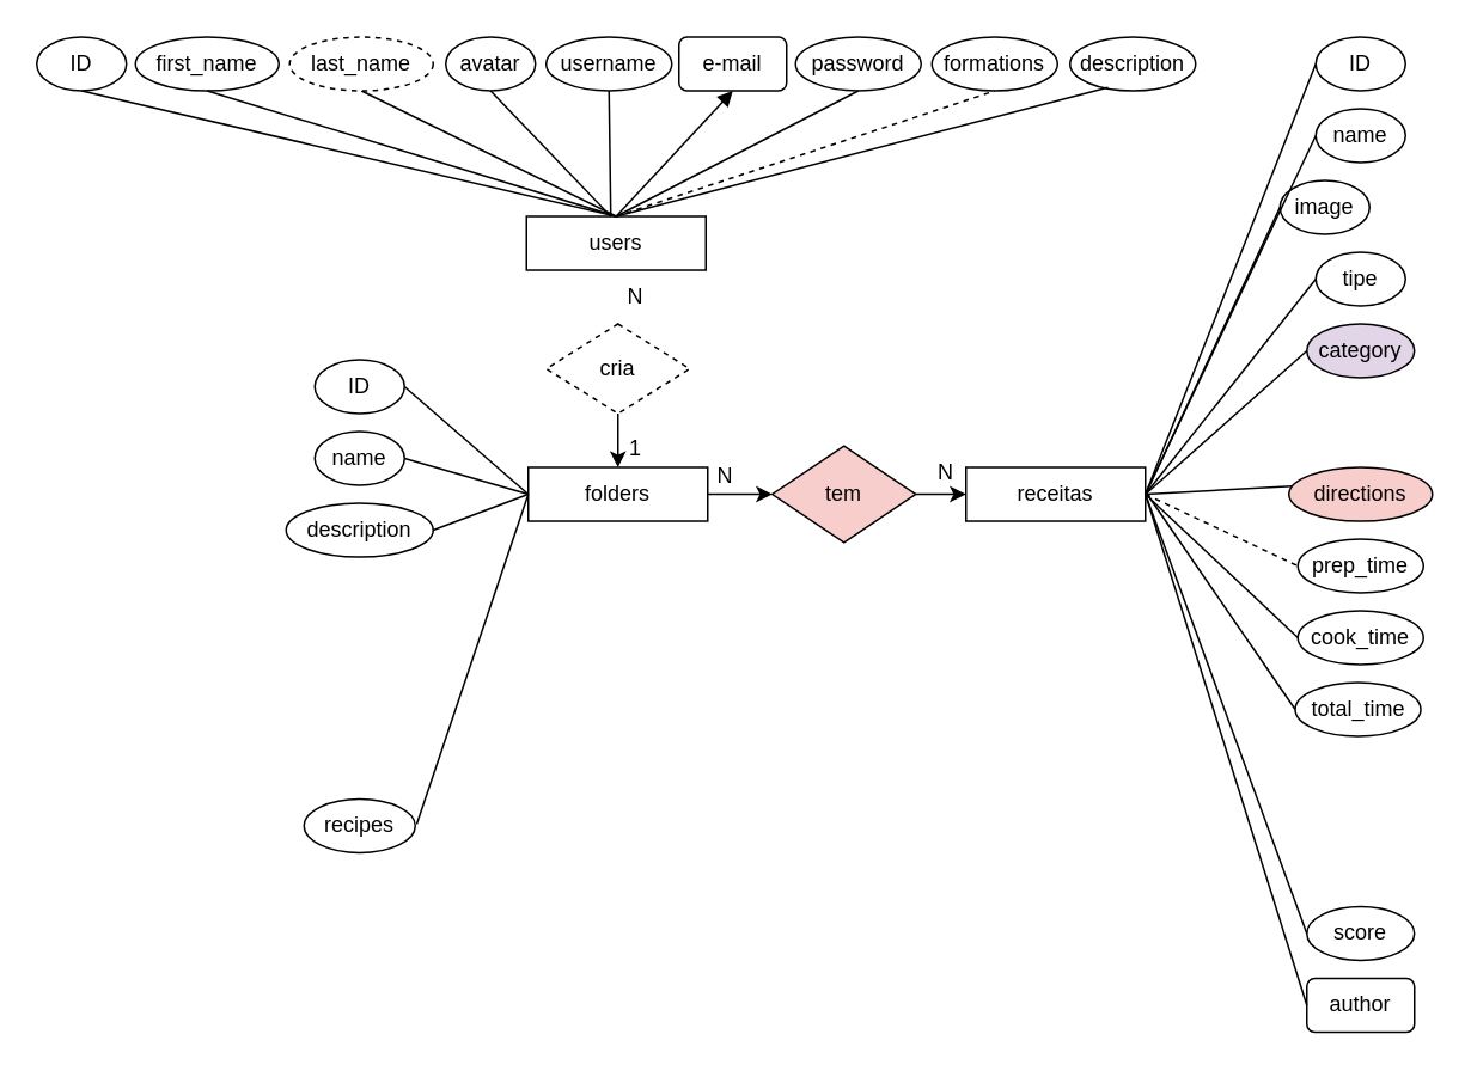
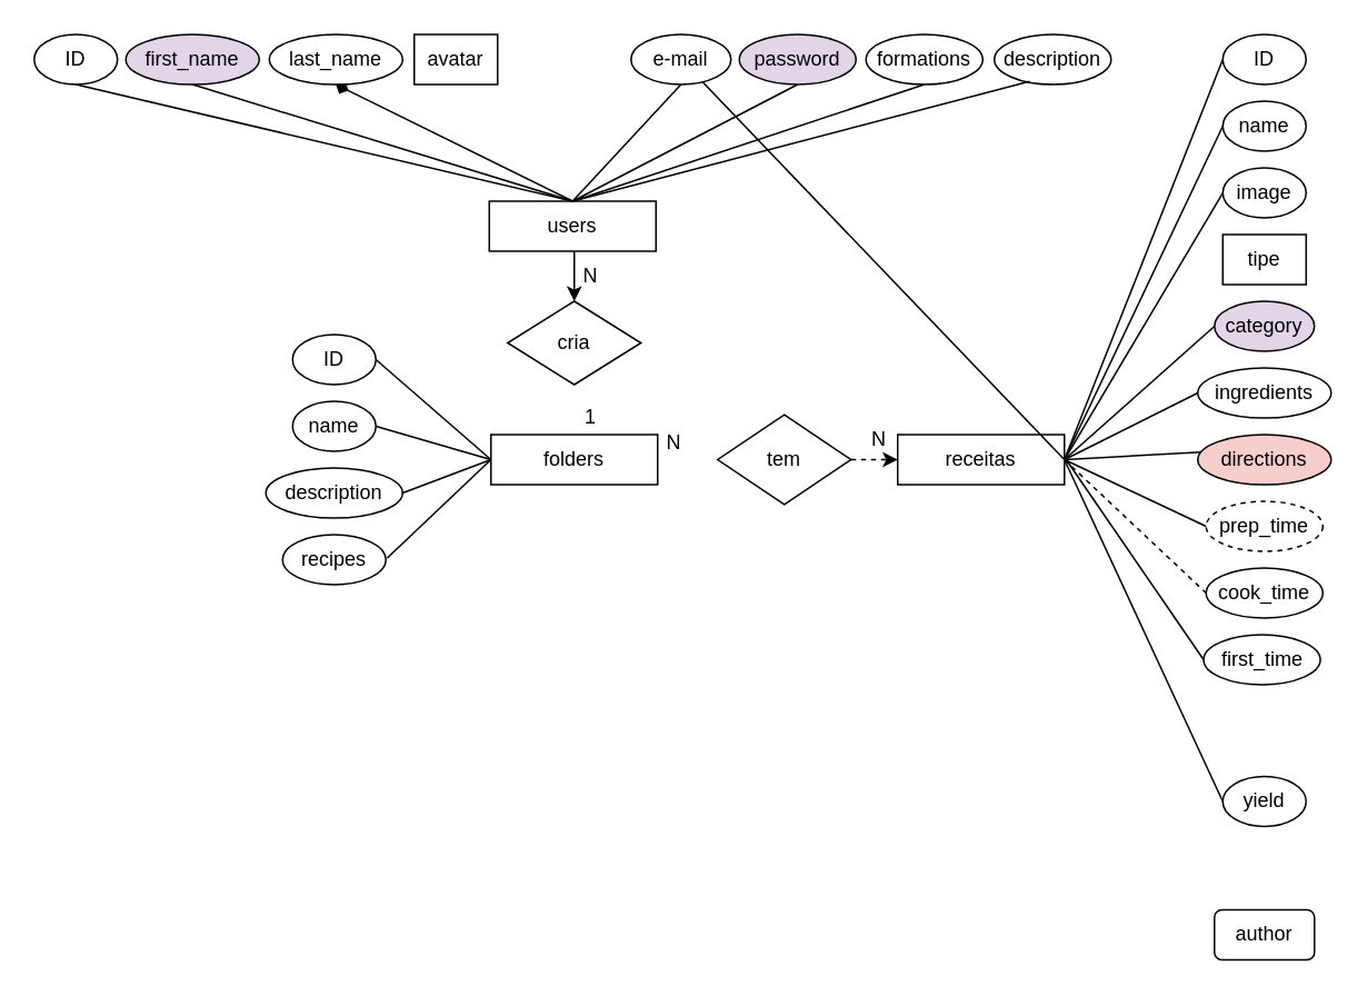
- <mxCell id="9" value="first_name" style="ellipse;whiteSpace=wrap;html=1;" vertex="1" parent="1"><mxGeometry x="75" y="20.02" width="80" height="30" as="geometry" /></mxCell>
+ <mxCell id="9" value="first_name" style="ellipse;whiteSpace=wrap;html=1;fillColor=#e1d5e7;" vertex="1" parent="1"><mxGeometry x="75" y="20.02" width="80" height="30" as="geometry" /></mxCell>
- <mxCell id="64" value="last_name" style="ellipse;whiteSpace=wrap;html=1;dashed=1;" vertex="1" parent="1"><mxGeometry x="161" y="20.02" width="80" height="30" as="geometry" /></mxCell>
+ <mxCell id="64" value="last_name" style="ellipse;whiteSpace=wrap;html=1;" vertex="1" parent="1"><mxGeometry x="161" y="20.02" width="80" height="30" as="geometry" /></mxCell>
- <mxCell id="10" value="avatar" style="ellipse;whiteSpace=wrap;html=1;" vertex="1" parent="1"><mxGeometry x="248" y="20.02" width="50" height="30" as="geometry" /></mxCell>
+ <mxCell id="10" value="avatar" style="whiteSpace=wrap;html=1;rounded=0;" vertex="1" parent="1"><mxGeometry x="248" y="20.02" width="50" height="30" as="geometry" /></mxCell>
- <mxCell id="13" value="username" style="ellipse;whiteSpace=wrap;html=1;" vertex="1" parent="1"><mxGeometry x="304" y="20.01" width="70" height="30" as="geometry" /></mxCell>
- <mxCell id="14" value="e-mail" style="whiteSpace=wrap;html=1;rounded=1;" vertex="1" parent="1"><mxGeometry x="378" y="20.01" width="60" height="30" as="geometry" /></mxCell>
+ <mxCell id="14" value="e-mail" style="ellipse;whiteSpace=wrap;html=1;" vertex="1" parent="1"><mxGeometry x="378" y="20.01" width="60" height="30" as="geometry" /></mxCell>
- <mxCell id="15" value="password" style="ellipse;whiteSpace=wrap;html=1;" vertex="1" parent="1"><mxGeometry x="443" y="20.01" width="70" height="30" as="geometry" /></mxCell>
+ <mxCell id="15" value="password" style="ellipse;whiteSpace=wrap;html=1;fillColor=#e1d5e7;" vertex="1" parent="1"><mxGeometry x="443" y="20.01" width="70" height="30" as="geometry" /></mxCell>
- <mxCell id="19" value="" style="endArrow=none;html=1;rounded=0;exitX=0.5;exitY=0;exitDx=0;exitDy=0;entryX=0.5;entryY=1;entryDx=0;entryDy=0;" edge="1" parent="1" source="3" target="64"><mxGeometry width="50" height="50" relative="1" as="geometry"><mxPoint x="378" y="120" as="sourcePoint" /><mxPoint x="153" y="50" as="targetPoint" /></mxGeometry></mxCell>
+ <mxCell id="19" value="" style="endArrow=diamond;html=1;rounded=0;exitX=0.5;exitY=0;exitDx=0;exitDy=0;entryX=0.5;entryY=1;entryDx=0;entryDy=0;" edge="1" parent="1" source="3" target="64"><mxGeometry width="50" height="50" relative="1" as="geometry"><mxPoint x="378" y="120" as="sourcePoint" /><mxPoint x="153" y="50" as="targetPoint" /></mxGeometry></mxCell>
- <mxCell id="22" value="" style="endArrow=block;html=1;rounded=0;exitX=0.5;exitY=0;exitDx=0;exitDy=0;entryX=0.5;entryY=1;entryDx=0;entryDy=0;" edge="1" parent="1" source="3" target="14"><mxGeometry width="50" height="50" relative="1" as="geometry"><mxPoint x="401" y="120" as="sourcePoint" /><mxPoint x="344" y="50" as="targetPoint" /></mxGeometry></mxCell>
+ <mxCell id="22" value="" style="endArrow=none;html=1;rounded=0;exitX=0.5;exitY=0;exitDx=0;exitDy=0;entryX=0.5;entryY=1;entryDx=0;entryDy=0;" edge="1" parent="1" source="3" target="14"><mxGeometry width="50" height="50" relative="1" as="geometry"><mxPoint x="401" y="120" as="sourcePoint" /><mxPoint x="344" y="50" as="targetPoint" /></mxGeometry></mxCell>
- <mxCell id="24" value="" style="endArrow=none;html=1;rounded=0;exitX=0.5;exitY=0;exitDx=0;exitDy=0;entryX=0.5;entryY=1;entryDx=0;entryDy=0;dashed=1;" edge="1" parent="1" source="3" target="16"><mxGeometry width="50" height="50" relative="1" as="geometry"><mxPoint x="410" y="120" as="sourcePoint" /><mxPoint x="490.5" y="50" as="targetPoint" /></mxGeometry></mxCell>
+ <mxCell id="24" value="" style="endArrow=none;html=1;rounded=0;exitX=0.5;exitY=0;exitDx=0;exitDy=0;entryX=0.5;entryY=1;entryDx=0;entryDy=0;" edge="1" parent="1" source="3" target="16"><mxGeometry width="50" height="50" relative="1" as="geometry"><mxPoint x="410" y="120" as="sourcePoint" /><mxPoint x="490.5" y="50" as="targetPoint" /></mxGeometry></mxCell>
- <mxCell id="20" value="" style="endArrow=none;html=1;rounded=0;exitX=0.47;exitY=0;exitDx=0;exitDy=0;entryX=0.5;entryY=1;entryDx=0;entryDy=0;exitPerimeter=0;" edge="1" parent="1" source="3" target="10"><mxGeometry width="50" height="50" relative="1" as="geometry"><mxPoint x="378" y="120" as="sourcePoint" /><mxPoint x="213" y="50" as="targetPoint" /></mxGeometry></mxCell>
- <mxCell id="21" value="" style="endArrow=none;html=1;rounded=0;exitX=0.47;exitY=0;exitDx=0;exitDy=0;entryX=0.5;entryY=1;entryDx=0;entryDy=0;exitPerimeter=0;" edge="1" parent="1" source="3" target="13"><mxGeometry width="50" height="50" relative="1" as="geometry"><mxPoint x="388" y="120" as="sourcePoint" /><mxPoint x="283" y="50" as="targetPoint" /></mxGeometry></mxCell>
- <mxCell id="40" value="image" style="ellipse;whiteSpace=wrap;html=1;" vertex="1" parent="1"><mxGeometry x="713" y="100.01" width="50" height="30" as="geometry" /></mxCell>
+ <mxCell id="40" value="image" style="ellipse;whiteSpace=wrap;html=1;" vertex="1" parent="1"><mxGeometry x="733" y="100.01" width="50" height="30" as="geometry" /></mxCell>
- <mxCell id="42" value="tipe" style="ellipse;whiteSpace=wrap;html=1;" vertex="1" parent="1"><mxGeometry x="733" y="140.01" width="50" height="30" as="geometry" /></mxCell>
+ <mxCell id="42" value="tipe" style="whiteSpace=wrap;html=1;rounded=0;" vertex="1" parent="1"><mxGeometry x="733" y="140.01" width="50" height="30" as="geometry" /></mxCell>
+ <mxCell id="2" style="edgeStyle=orthogonalEdgeStyle;rounded=0;orthogonalLoop=1;jettySize=auto;html=1;exitX=0.5;exitY=1;exitDx=0;exitDy=0;entryX=0.5;entryY=0;entryDx=0;entryDy=0;" edge="1" parent="1" source="3" target="27"><mxGeometry relative="1" as="geometry" /></mxCell>
- <mxCell id="27" value="cria" style="rhombus;whiteSpace=wrap;html=1;dashed=1;" vertex="1" parent="1"><mxGeometry x="304" y="180" width="80" height="50" as="geometry" /></mxCell>
+ <mxCell id="27" value="cria" style="rhombus;whiteSpace=wrap;html=1;" vertex="1" parent="1"><mxGeometry x="304" y="180" width="80" height="50" as="geometry" /></mxCell>
- <mxCell id="51" value="" style="endArrow=none;html=1;rounded=0;exitX=1;exitY=0.5;exitDx=0;exitDy=0;entryX=0;entryY=0.5;entryDx=0;entryDy=0;" edge="1" parent="1" source="4" target="42"><mxGeometry width="50" height="50" relative="1" as="geometry"><mxPoint x="648" y="285" as="sourcePoint" /><mxPoint x="713" y="145" as="targetPoint" /></mxGeometry></mxCell>
+ <mxCell id="51" value="" style="endArrow=none;html=1;rounded=0;exitX=1;exitY=0.5;exitDx=0;exitDy=0;" edge="1" parent="1" source="4" target="14"><mxGeometry width="50" height="50" relative="1" as="geometry"><mxPoint x="648" y="285" as="sourcePoint" /><mxPoint x="713" y="145" as="targetPoint" /></mxGeometry></mxCell>
+ <mxCell id="11" value="ingredients" style="ellipse;whiteSpace=wrap;html=1;" vertex="1" parent="1"><mxGeometry x="718" y="220.01" width="80" height="30" as="geometry" /></mxCell>
- <mxCell id="26" style="edgeStyle=orthogonalEdgeStyle;rounded=0;orthogonalLoop=1;jettySize=auto;html=1;exitX=0.5;exitY=1;exitDx=0;exitDy=0;" edge="1" parent="1" source="27" target="7"><mxGeometry relative="1" as="geometry" /></mxCell>
+ <mxCell id="53" value="" style="endArrow=none;html=1;rounded=0;exitX=1;exitY=0.5;exitDx=0;exitDy=0;entryX=0;entryY=0.5;entryDx=0;entryDy=0;" edge="1" parent="1" source="4" target="11"><mxGeometry width="50" height="50" relative="1" as="geometry"><mxPoint x="648" y="285" as="sourcePoint" /><mxPoint x="708" y="225" as="targetPoint" /></mxGeometry></mxCell>
- <mxCell id="6" value="" style="edgeStyle=orthogonalEdgeStyle;rounded=0;orthogonalLoop=1;jettySize=auto;html=1;" edge="1" parent="1" source="7" target="33"><mxGeometry relative="1" as="geometry" /></mxCell>
- <mxCell id="33" value="tem" style="rhombus;whiteSpace=wrap;html=1;rounded=0;fillColor=#f8cecc;" vertex="1" parent="1"><mxGeometry x="430" y="248.13" width="80" height="53.75" as="geometry" /></mxCell>
+ <mxCell id="33" value="tem" style="rhombus;whiteSpace=wrap;html=1;rounded=0;" vertex="1" parent="1"><mxGeometry x="430" y="248.13" width="80" height="53.75" as="geometry" /></mxCell>
- <mxCell id="32" style="edgeStyle=orthogonalEdgeStyle;rounded=0;orthogonalLoop=1;jettySize=auto;html=1;exitX=1;exitY=0.5;exitDx=0;exitDy=0;entryX=0;entryY=0.5;entryDx=0;entryDy=0;" edge="1" parent="1" source="33" target="4"><mxGeometry relative="1" as="geometry"><mxPoint x="548" y="274.931" as="targetPoint" /></mxGeometry></mxCell>
+ <mxCell id="32" style="edgeStyle=orthogonalEdgeStyle;rounded=0;orthogonalLoop=1;jettySize=auto;html=1;exitX=1;exitY=0.5;exitDx=0;exitDy=0;entryX=0;entryY=0.5;entryDx=0;entryDy=0;dashed=1;" edge="1" parent="1" source="33" target="4"><mxGeometry relative="1" as="geometry"><mxPoint x="548" y="274.931" as="targetPoint" /></mxGeometry></mxCell>
- <mxCell id="55" value="" style="endArrow=none;html=1;rounded=0;exitX=1;exitY=0.5;exitDx=0;exitDy=0;entryX=0;entryY=0.5;entryDx=0;entryDy=0;dashed=1;" edge="1" parent="1" source="4" target="43"><mxGeometry width="50" height="50" relative="1" as="geometry"><mxPoint x="648" y="285" as="sourcePoint" /><mxPoint x="700" y="300" as="targetPoint" /></mxGeometry></mxCell>
+ <mxCell id="55" value="" style="endArrow=none;html=1;rounded=0;exitX=1;exitY=0.5;exitDx=0;exitDy=0;entryX=0;entryY=0.5;entryDx=0;entryDy=0;" edge="1" parent="1" source="4" target="43"><mxGeometry width="50" height="50" relative="1" as="geometry"><mxPoint x="648" y="285" as="sourcePoint" /><mxPoint x="700" y="300" as="targetPoint" /></mxGeometry></mxCell>
- <mxCell id="43" value="prep_time" style="ellipse;whiteSpace=wrap;html=1;" vertex="1" parent="1"><mxGeometry x="723" y="300.01" width="70" height="30" as="geometry" /></mxCell>
+ <mxCell id="43" value="prep_time" style="ellipse;whiteSpace=wrap;html=1;dashed=1;" vertex="1" parent="1"><mxGeometry x="723" y="300.01" width="70" height="30" as="geometry" /></mxCell>
- <mxCell id="56" value="" style="endArrow=none;html=1;rounded=0;exitX=1;exitY=0.5;exitDx=0;exitDy=0;entryX=0;entryY=0.5;entryDx=0;entryDy=0;" edge="1" parent="1" source="4" target="45"><mxGeometry width="50" height="50" relative="1" as="geometry"><mxPoint x="638" y="310.01" as="sourcePoint" /><mxPoint x="693" y="370.01" as="targetPoint" /></mxGeometry></mxCell>
+ <mxCell id="56" value="" style="endArrow=none;html=1;rounded=0;exitX=1;exitY=0.5;exitDx=0;exitDy=0;entryX=0;entryY=0.5;entryDx=0;entryDy=0;dashed=1;" edge="1" parent="1" source="4" target="45"><mxGeometry width="50" height="50" relative="1" as="geometry"><mxPoint x="638" y="310.01" as="sourcePoint" /><mxPoint x="693" y="370.01" as="targetPoint" /></mxGeometry></mxCell>
+ <mxCell id="57" value="" style="endArrow=none;html=1;rounded=0;exitX=1;exitY=0.5;exitDx=0;exitDy=0;entryX=0;entryY=0.5;entryDx=0;entryDy=0;" edge="1" parent="1" source="4" target="44"><mxGeometry width="50" height="50" relative="1" as="geometry"><mxPoint x="618" y="285.01" as="sourcePoint" /><mxPoint x="673" y="425.01" as="targetPoint" /></mxGeometry></mxCell>
- <mxCell id="66" value="total_time" style="ellipse;whiteSpace=wrap;html=1;" vertex="1" parent="1"><mxGeometry x="721.5" y="380" width="70" height="30" as="geometry" /></mxCell>
+ <mxCell id="66" value="first_time" style="ellipse;whiteSpace=wrap;html=1;" vertex="1" parent="1"><mxGeometry x="721.5" y="380" width="70" height="30" as="geometry" /></mxCell>
- <mxCell id="58" value="" style="endArrow=none;html=1;rounded=0;exitX=1;exitY=0.5;exitDx=0;exitDy=0;entryX=0;entryY=0.5;entryDx=0;entryDy=0;" edge="1" parent="1" source="4" target="46"><mxGeometry width="50" height="50" relative="1" as="geometry"><mxPoint x="608" y="290.01" as="sourcePoint" /><mxPoint x="673" y="470.01" as="targetPoint" /></mxGeometry></mxCell>
- <mxCell id="59" value="" style="endArrow=none;html=1;rounded=0;exitX=1;exitY=0.5;exitDx=0;exitDy=0;entryX=0;entryY=0.5;entryDx=0;entryDy=0;" edge="1" parent="1" source="4" target="47"><mxGeometry width="50" height="50" relative="1" as="geometry"><mxPoint x="598" y="290.01" as="sourcePoint" /><mxPoint x="658" y="510.01" as="targetPoint" /></mxGeometry></mxCell>
- <mxCell id="30" value="recipes" style="ellipse;whiteSpace=wrap;html=1;" vertex="1" parent="1"><mxGeometry x="169" y="445.01" width="62" height="30" as="geometry" /></mxCell>
+ <mxCell id="30" value="recipes" style="ellipse;whiteSpace=wrap;html=1;" vertex="1" parent="1"><mxGeometry x="169" y="320.01" width="62" height="30" as="geometry" /></mxCell>
+ <mxCell id="44" value="yield" style="ellipse;whiteSpace=wrap;html=1;" vertex="1" parent="1"><mxGeometry x="733" y="465" width="50" height="30" as="geometry" /></mxCell>
- <mxCell id="46" value="score" style="ellipse;whiteSpace=wrap;html=1;" vertex="1" parent="1"><mxGeometry x="728" y="505" width="59.98" height="29.99" as="geometry" /></mxCell>
